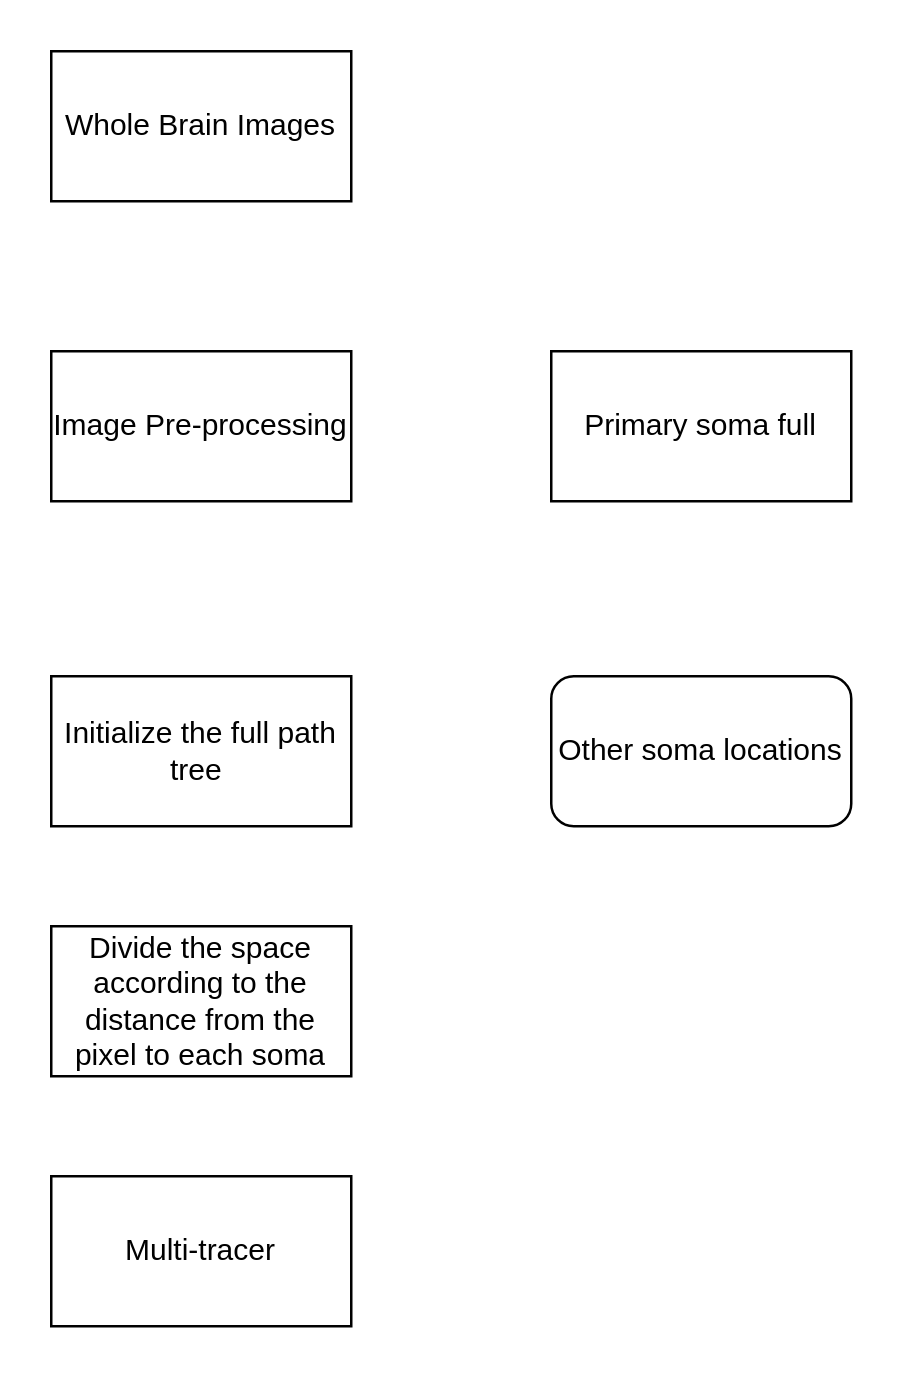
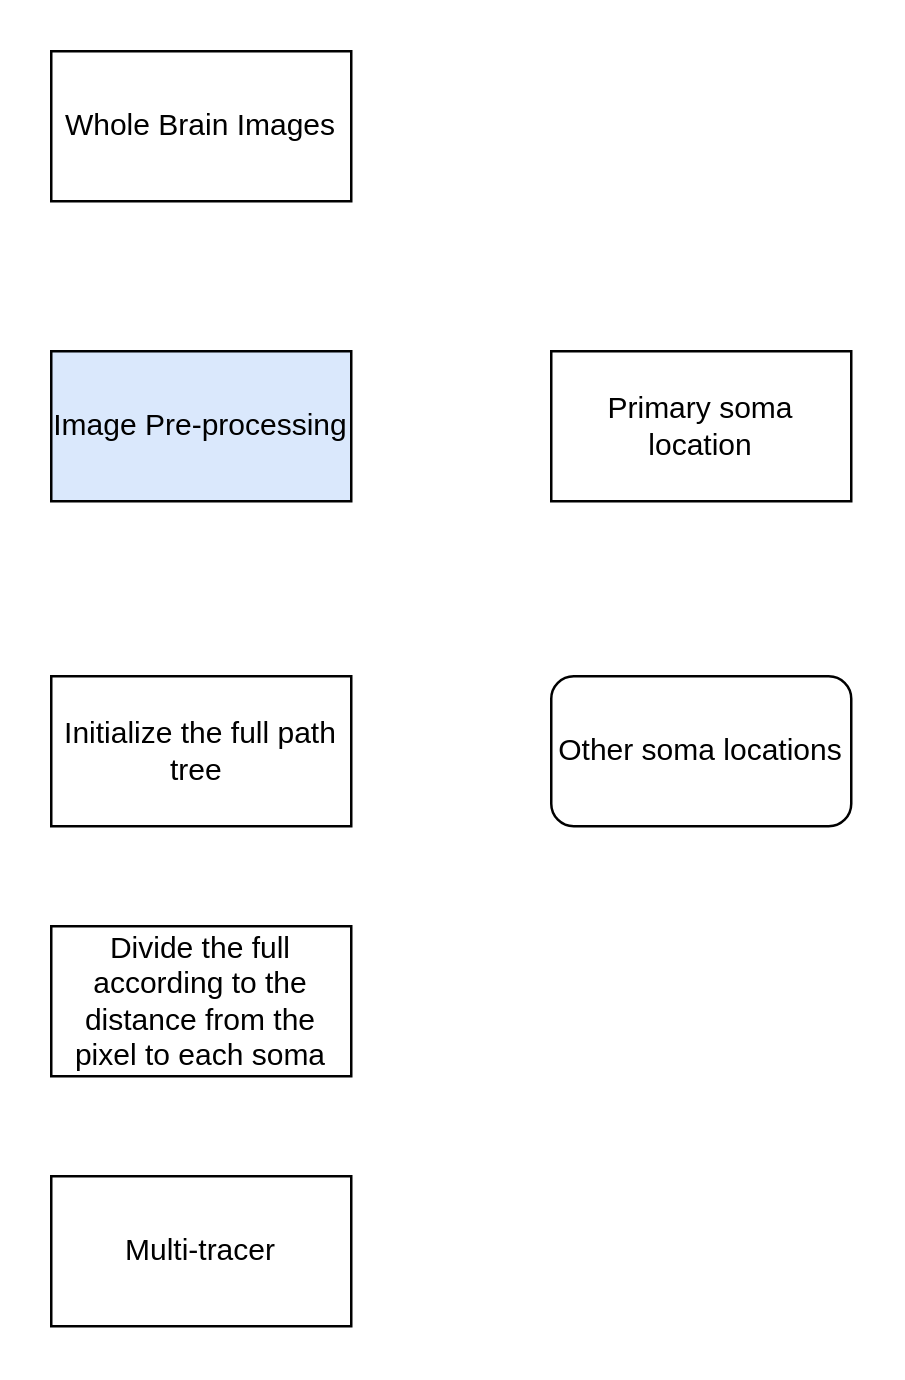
- <mxCell id="4" value="Image Pre-processing" style="rounded=0;whiteSpace=wrap;html=1;" parent="1" vertex="1"><mxGeometry x="20" y="140" width="120" height="60" as="geometry" /></mxCell>
+ <mxCell id="4" value="Image Pre-processing" style="rounded=0;whiteSpace=wrap;html=1;fillColor=#dae8fc;" parent="1" vertex="1"><mxGeometry x="20" y="140" width="120" height="60" as="geometry" /></mxCell>
- <mxCell id="3" value="Primary soma full" style="rounded=0;whiteSpace=wrap;html=1;" parent="1" vertex="1"><mxGeometry x="220" y="140" width="120" height="60" as="geometry" /></mxCell>
+ <mxCell id="3" value="Primary soma location" style="rounded=0;whiteSpace=wrap;html=1;" parent="1" vertex="1"><mxGeometry x="220" y="140" width="120" height="60" as="geometry" /></mxCell>
- <mxCell id="8" value="Divide the space according to the distance from the pixel to each soma" style="rounded=0;whiteSpace=wrap;html=1;" parent="1" vertex="1"><mxGeometry x="20" y="370" width="120" height="60" as="geometry" /></mxCell>
+ <mxCell id="8" value="Divide the full according to the distance from the pixel to each soma" style="rounded=0;whiteSpace=wrap;html=1;" parent="1" vertex="1"><mxGeometry x="20" y="370" width="120" height="60" as="geometry" /></mxCell>
